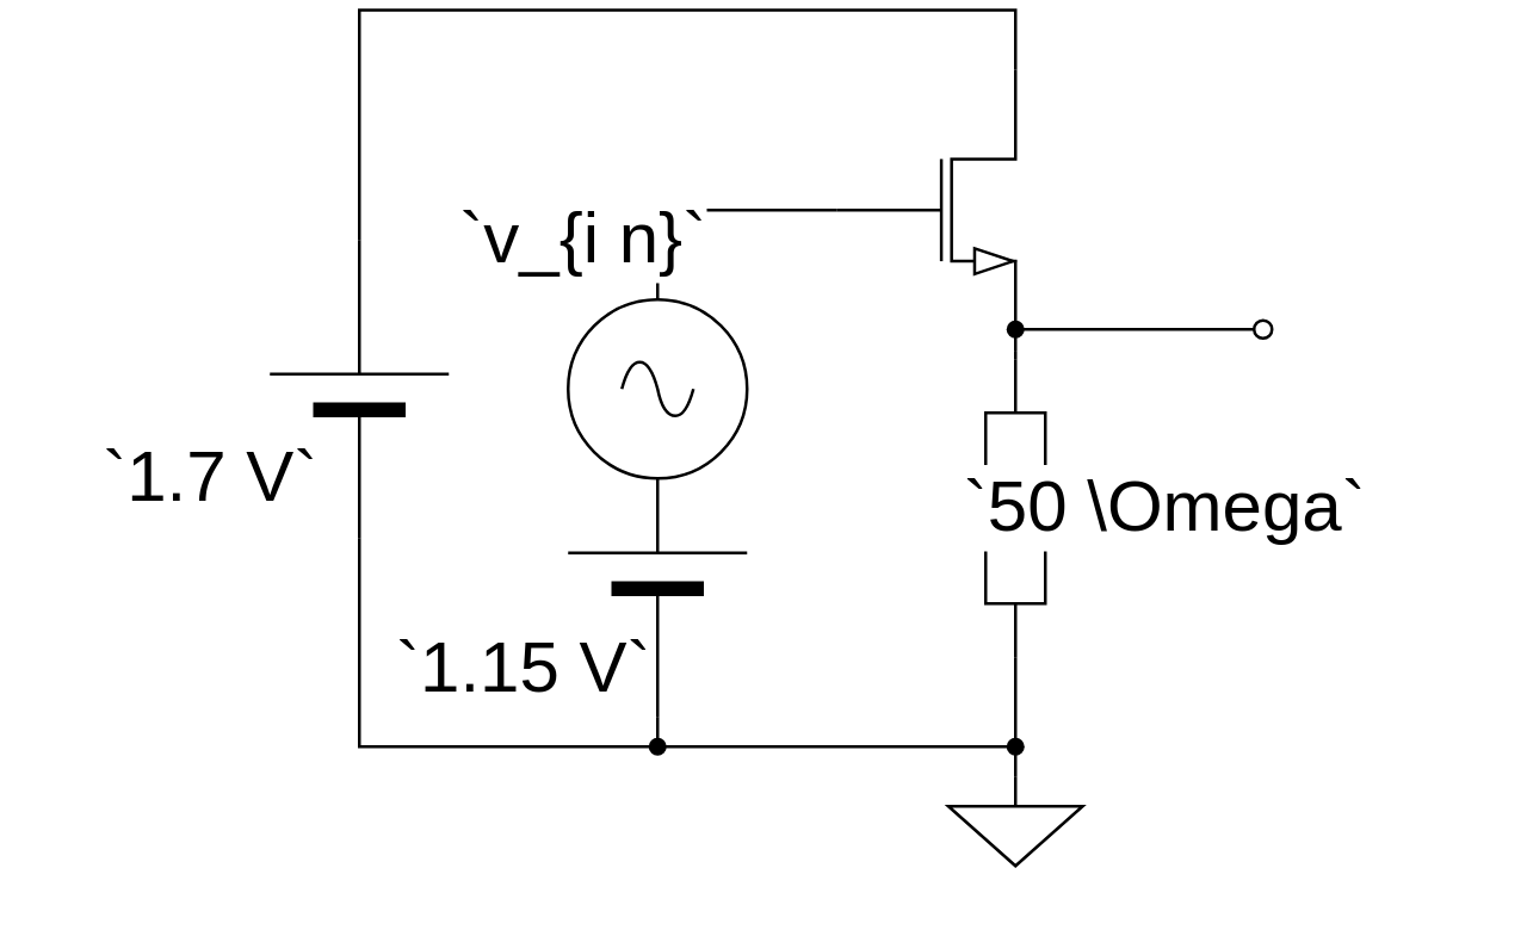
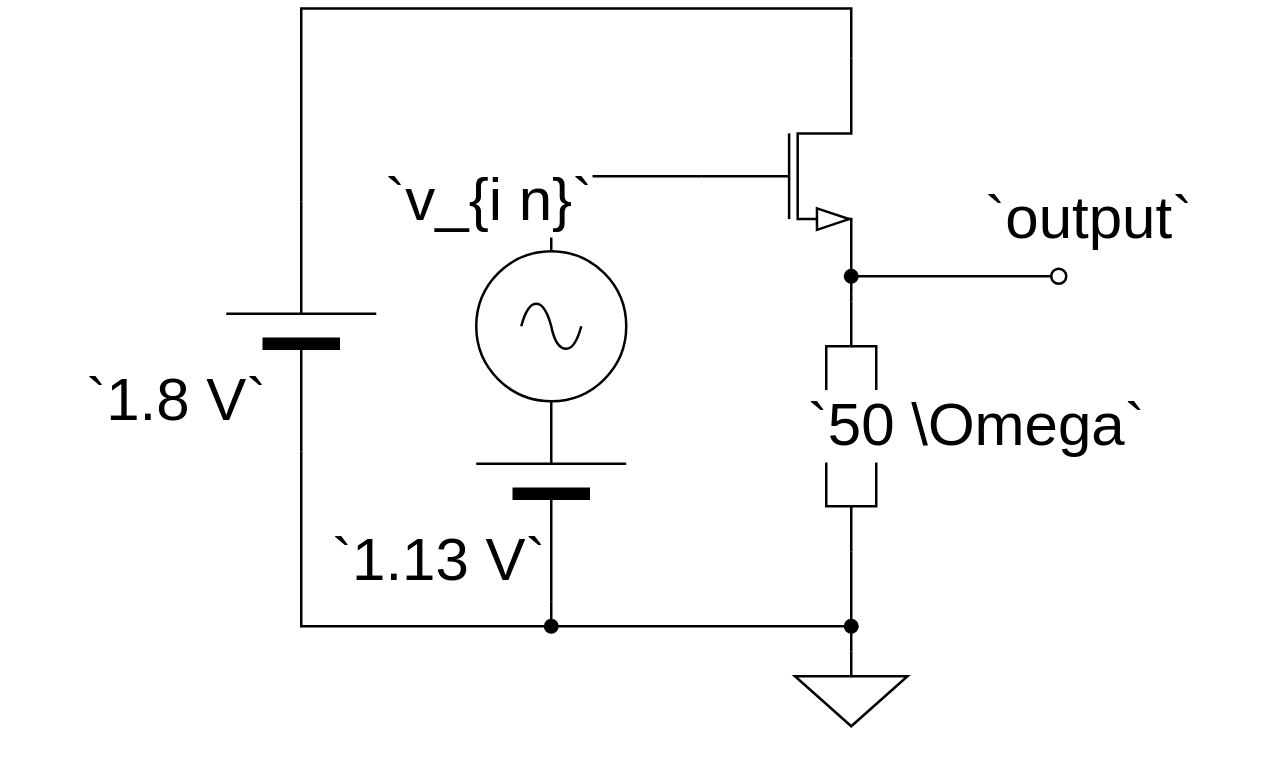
+ <mxCell id="25" value="&lt;span style=&quot;font-size: 24px;&quot;&gt;`output`&lt;/span&gt;" style="text;html=1;align=center;verticalAlign=middle;resizable=0;points=[];autosize=1;strokeColor=none;fillColor=none;fontSize=11;fontFamily=Helvetica;fontColor=default;labelBackgroundColor=default;" vertex="1" parent="1"><mxGeometry x="380" y="67" width="110" height="40" as="geometry" /></mxCell>
- <mxCell id="18" value="&lt;span style=&quot;font-size: 24px;&quot;&gt;`1.7 V`&lt;/span&gt;" style="text;html=1;align=center;verticalAlign=middle;resizable=0;points=[];autosize=1;strokeColor=none;fillColor=none;fontSize=11;fontFamily=Helvetica;fontColor=default;labelBackgroundColor=default;" vertex="1" parent="1"><mxGeometry x="20" y="140" width="100" height="40" as="geometry" /></mxCell>
+ <mxCell id="18" value="&lt;span style=&quot;font-size: 24px;&quot;&gt;`1.8 V`&lt;/span&gt;" style="text;html=1;align=center;verticalAlign=middle;resizable=0;points=[];autosize=1;strokeColor=none;fillColor=none;fontSize=11;fontFamily=Helvetica;fontColor=default;labelBackgroundColor=default;" vertex="1" parent="1"><mxGeometry x="20" y="140" width="100" height="40" as="geometry" /></mxCell>
- <mxCell id="19" value="&lt;span style=&quot;font-size: 24px;&quot;&gt;`1.15 V`&lt;/span&gt;" style="text;html=1;align=center;verticalAlign=middle;resizable=0;points=[];autosize=1;strokeColor=none;fillColor=none;fontSize=11;fontFamily=Helvetica;fontColor=default;labelBackgroundColor=default;" vertex="1" parent="1"><mxGeometry x="120" y="204" width="110" height="40" as="geometry" /></mxCell>
+ <mxCell id="19" value="&lt;span style=&quot;font-size: 24px;&quot;&gt;`1.13 V`&lt;/span&gt;" style="text;html=1;align=center;verticalAlign=middle;resizable=0;points=[];autosize=1;strokeColor=none;fillColor=none;fontSize=11;fontFamily=Helvetica;fontColor=default;labelBackgroundColor=default;" vertex="1" parent="1"><mxGeometry x="120" y="204" width="110" height="40" as="geometry" /></mxCell>
